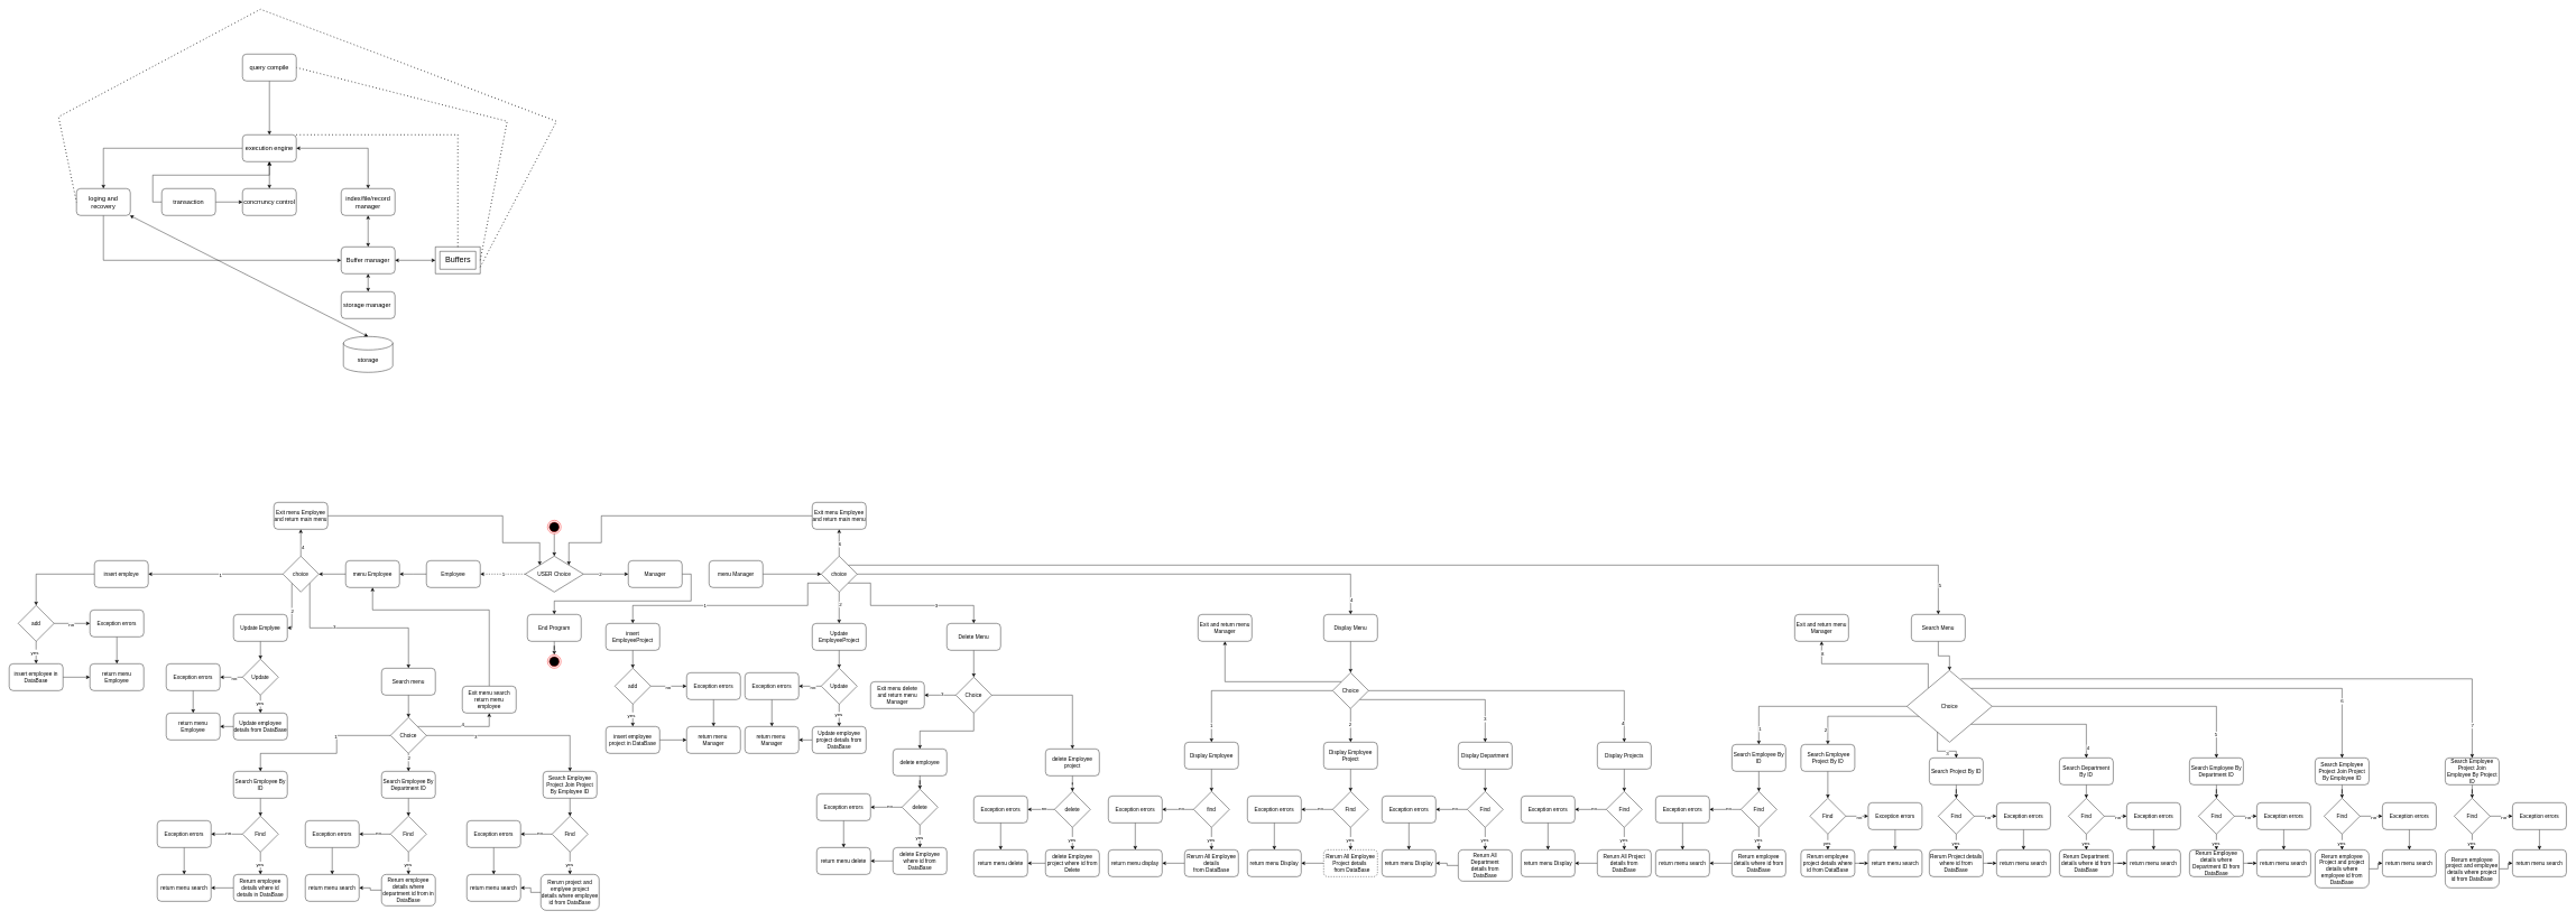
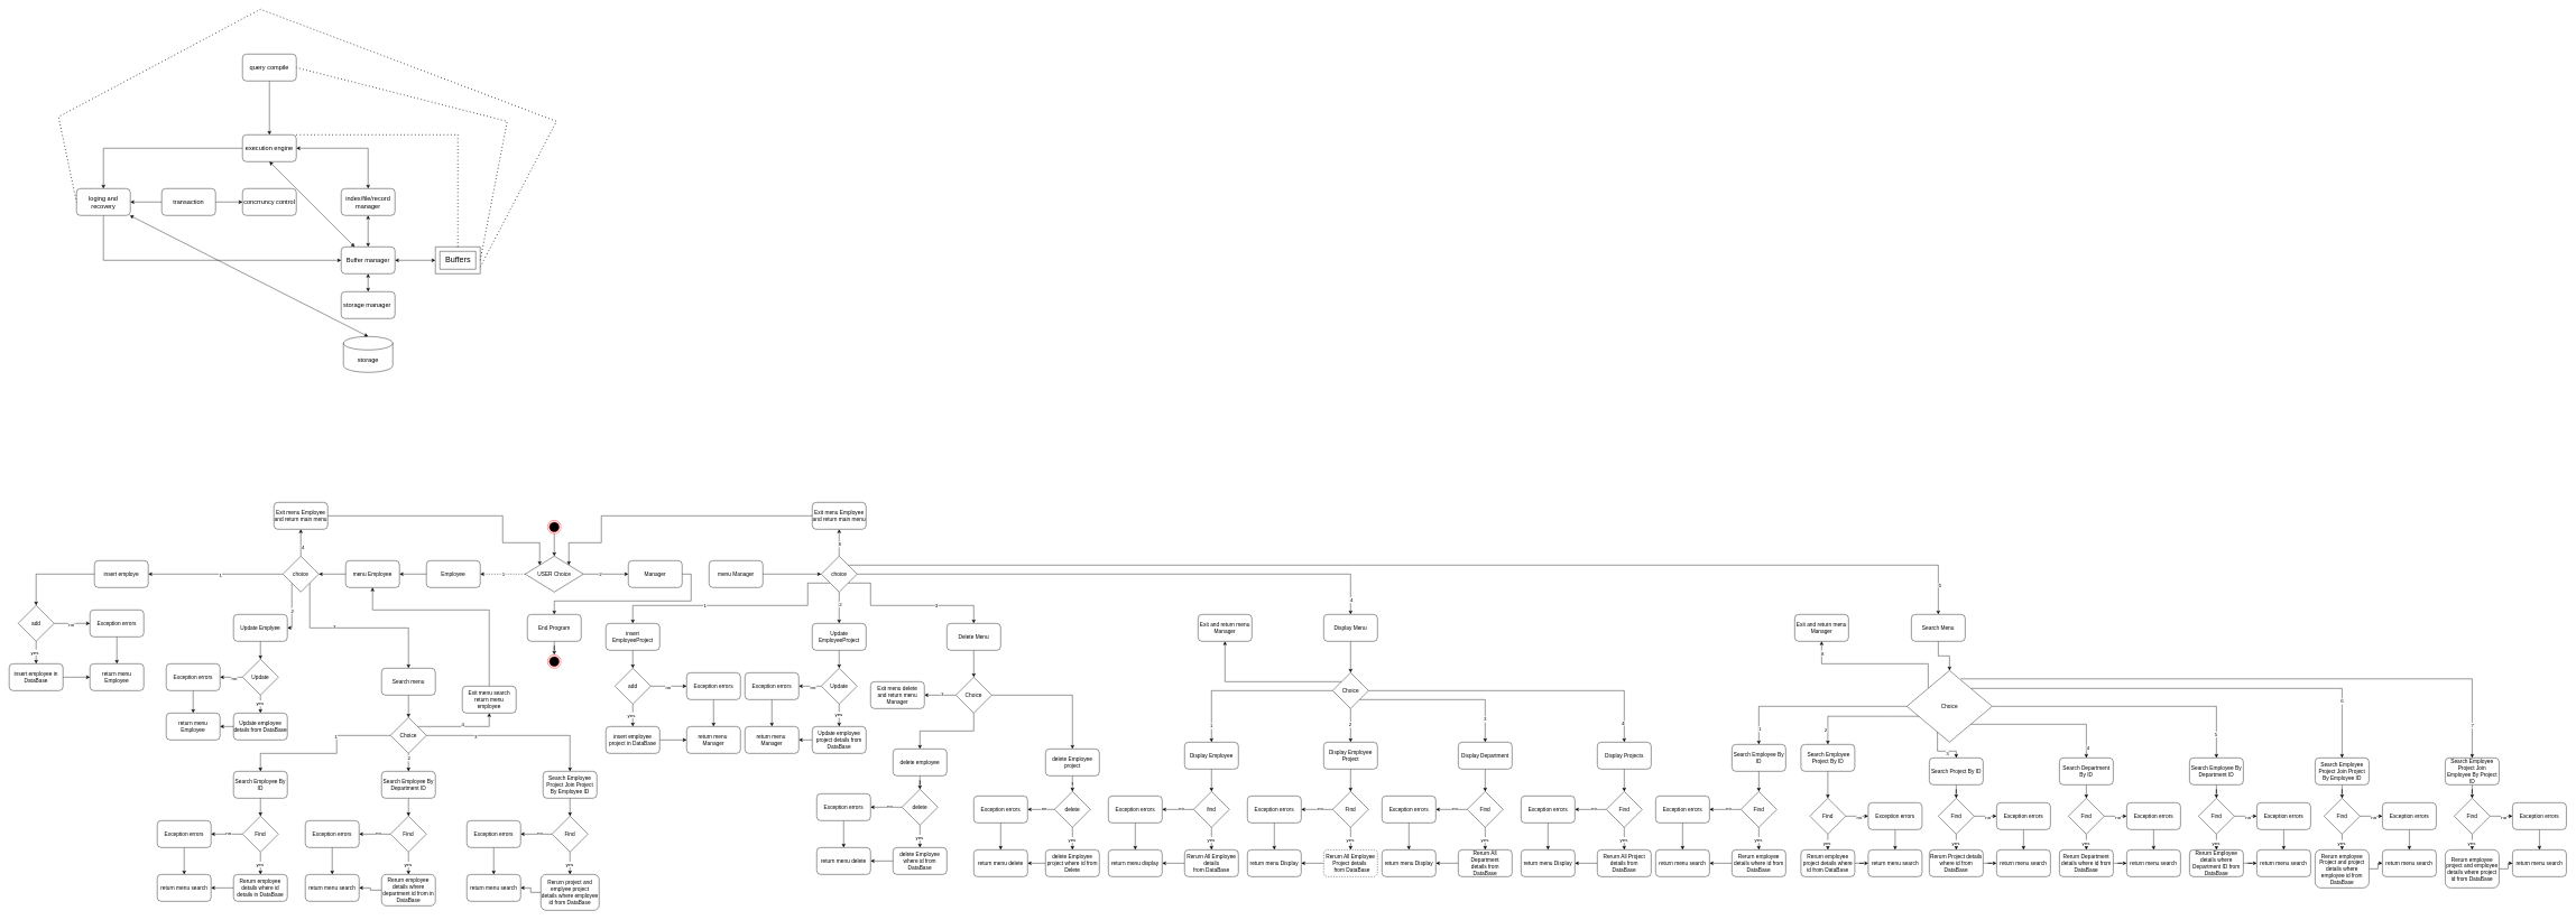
- <mxCell id="348" style="edgeStyle=orthogonalEdgeStyle;rounded=0;orthogonalLoop=1;jettySize=auto;html=1;exitX=0;exitY=0.5;exitDx=0;exitDy=0;" parent="1" source="350" target="344" edge="1"><mxGeometry relative="1" as="geometry" /></mxCell>
+ <mxCell id="348" style="edgeStyle=orthogonalEdgeStyle;rounded=0;orthogonalLoop=1;jettySize=auto;html=1;exitX=0;exitY=0.5;exitDx=0;exitDy=0;" parent="1" source="350" target="346" edge="1"><mxGeometry relative="1" as="geometry" /></mxCell>
- <mxCell id="352" value="" style="endArrow=classic;startArrow=classic;html=1;rounded=0;exitX=0.5;exitY=1;exitDx=0;exitDy=0;entryX=0.5;entryY=0;entryDx=0;entryDy=0;" parent="1" source="344" target="342" edge="1"><mxGeometry width="50" height="50" relative="1" as="geometry"><mxPoint x="420" y="630" as="sourcePoint" /><mxPoint x="577" y="480" as="targetPoint" /></mxGeometry></mxCell>
+ <mxCell id="352" value="" style="endArrow=classic;startArrow=classic;html=1;rounded=0;exitX=0.5;exitY=1;exitDx=0;exitDy=0;" parent="1" source="344" target="351" edge="1"><mxGeometry width="50" height="50" relative="1" as="geometry"><mxPoint x="420" y="630" as="sourcePoint" /><mxPoint x="577" y="480" as="targetPoint" /></mxGeometry></mxCell>
- <mxCell id="221" value="Rerurn All Department details&amp;nbsp;from DataBase" style="rounded=1;whiteSpace=wrap;html=1;" parent="1" vertex="1"><mxGeometry x="3250" y="1895" width="120" height="70" as="geometry" /></mxCell>
+ <mxCell id="221" value="Rerurn All Department details&amp;nbsp;from DataBase" style="rounded=1;whiteSpace=wrap;html=1;" parent="1" vertex="1"><mxGeometry x="3250" y="1895" width="120" height="60" as="geometry" /></mxCell>
